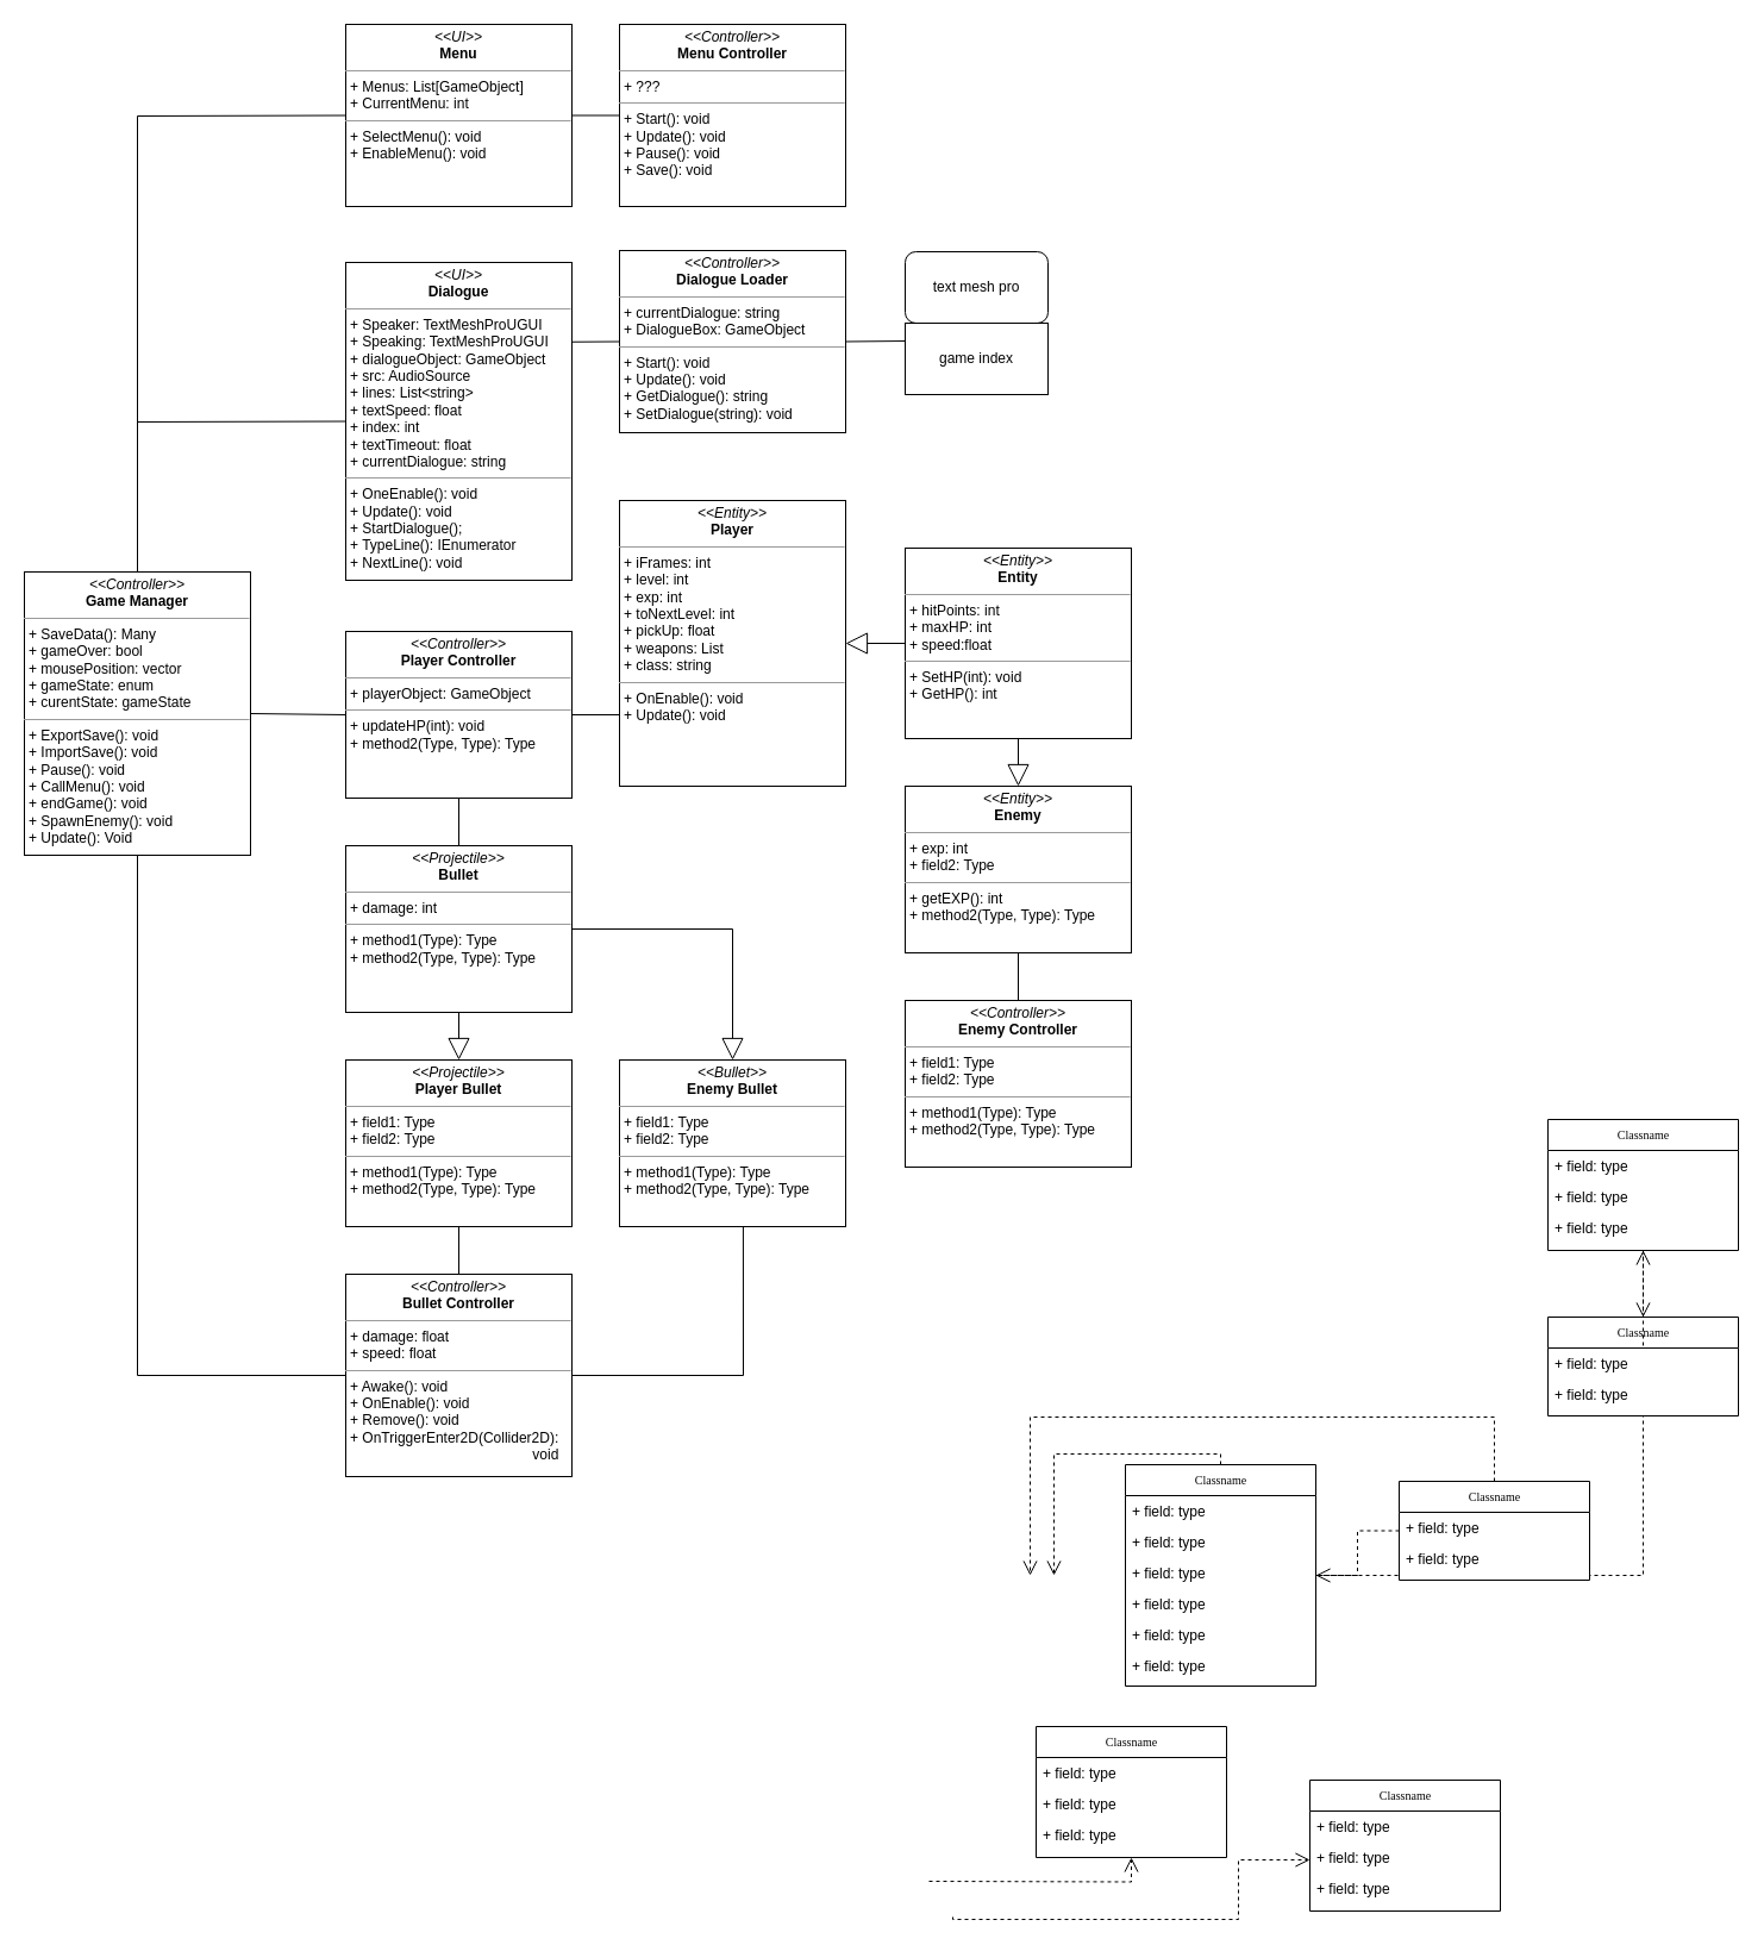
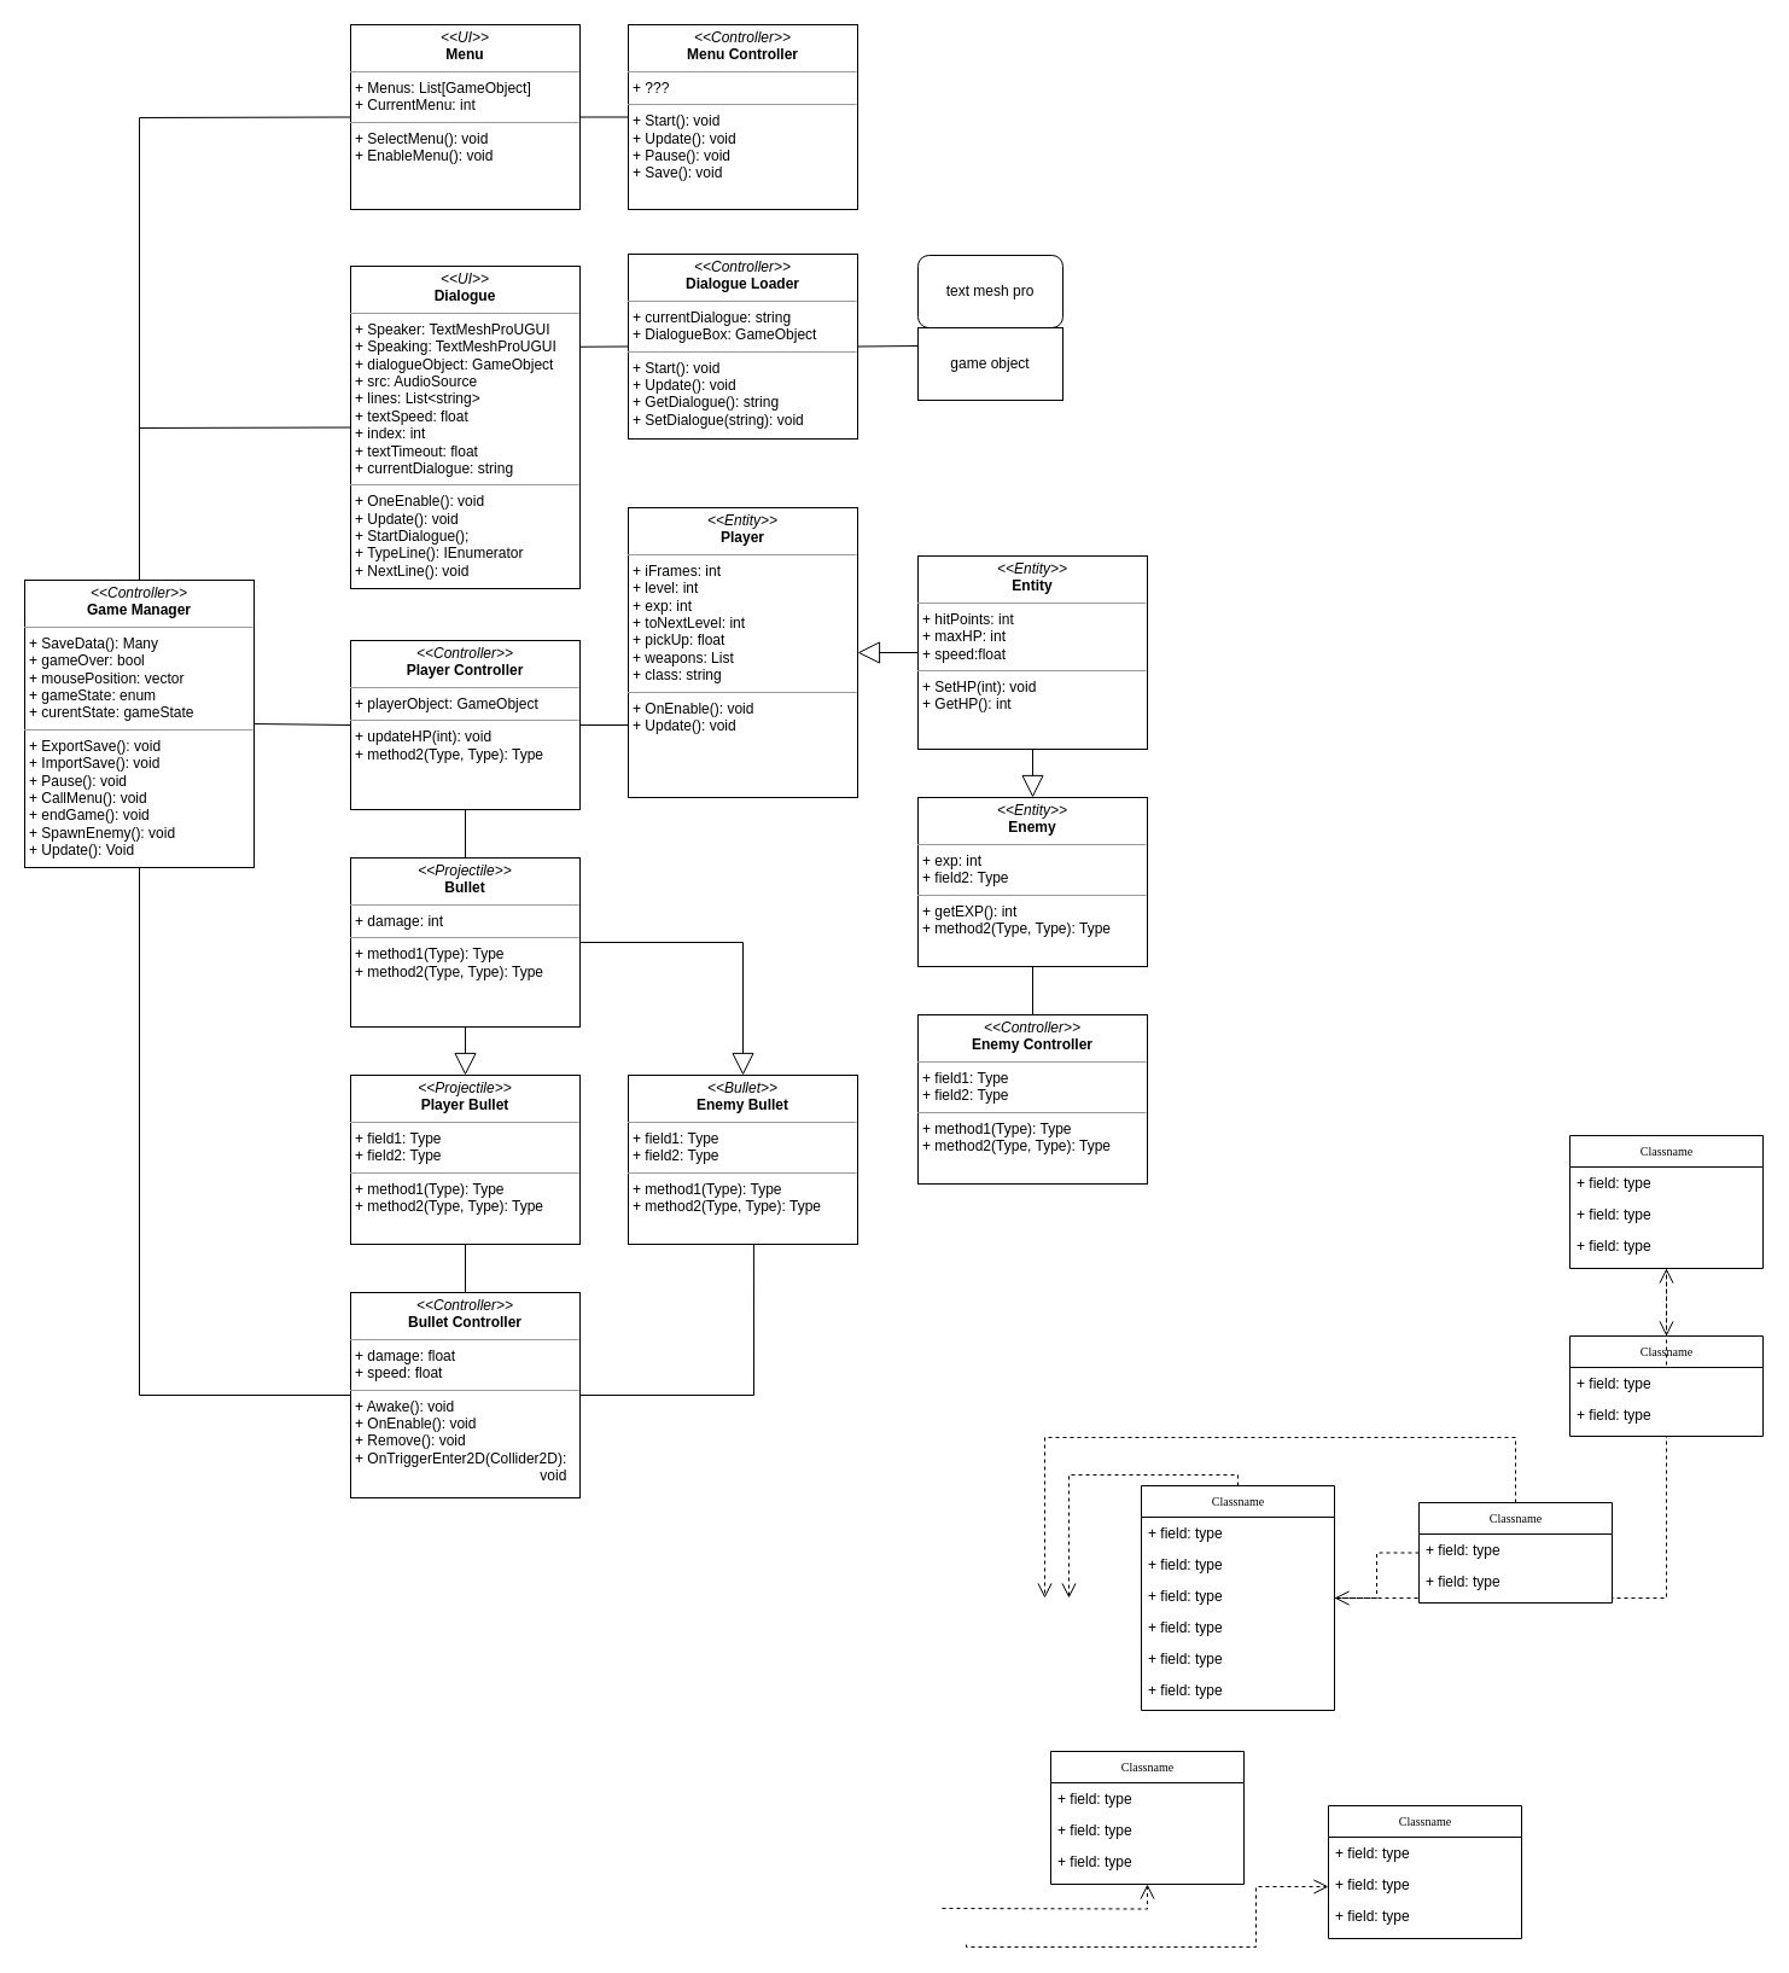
- <mxCell id="55" value="game index" style="rounded=0;whiteSpace=wrap;html=1;" parent="1" vertex="1"><mxGeometry x="760" y="271" width="120" height="60" as="geometry" /></mxCell>
+ <mxCell id="55" value="game object" style="rounded=0;whiteSpace=wrap;html=1;" parent="1" vertex="1"><mxGeometry x="760" y="271" width="120" height="60" as="geometry" /></mxCell>
